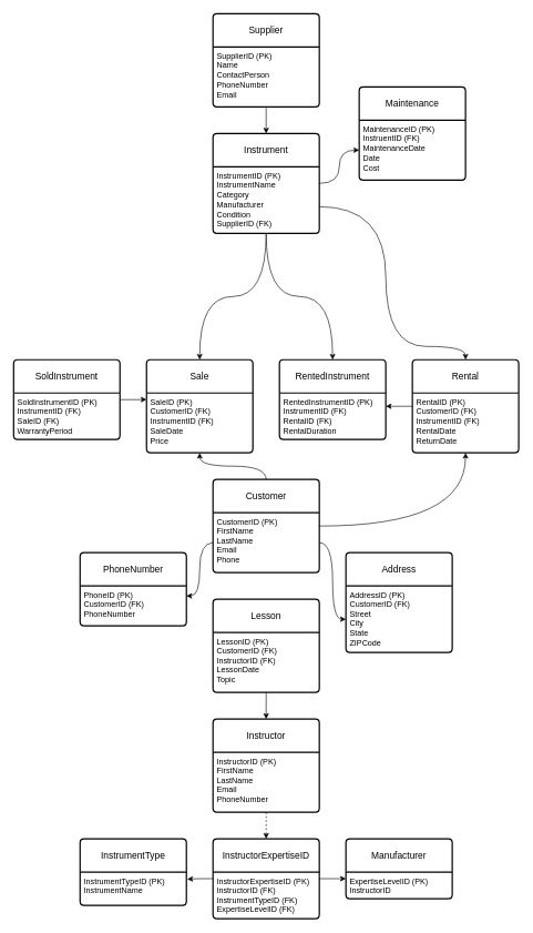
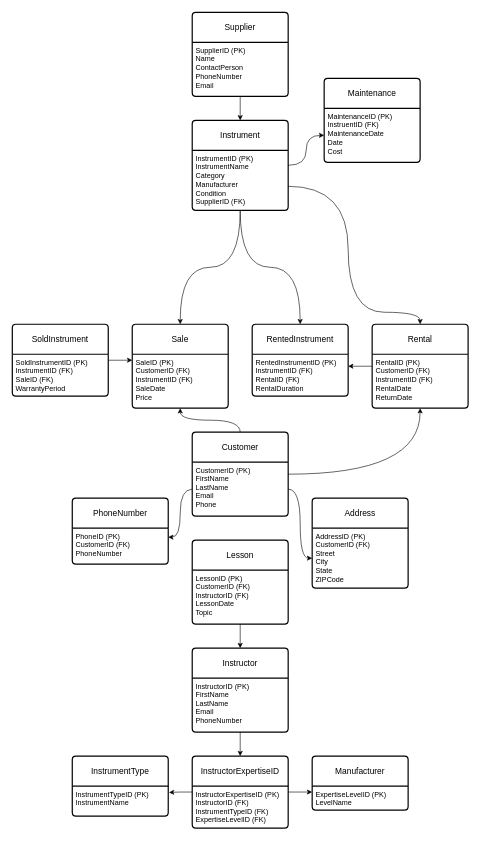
- <mxCell id="21" style="edgeStyle=orthogonalEdgeStyle;rounded=0;orthogonalLoop=1;jettySize=auto;html=1;entryX=0.5;entryY=0;entryDx=0;entryDy=0;dashed=1;" edge="1" parent="1" source="22" target="33"><mxGeometry relative="1" as="geometry" /></mxCell>
+ <mxCell id="21" style="edgeStyle=orthogonalEdgeStyle;rounded=0;orthogonalLoop=1;jettySize=auto;html=1;entryX=0.5;entryY=0;entryDx=0;entryDy=0;" edge="1" parent="1" source="22" target="33"><mxGeometry relative="1" as="geometry" /></mxCell>
- <mxCell id="36" value="&lt;div&gt;ExpertiseLevelID (PK)&lt;/div&gt;&lt;div&gt;InstructorID&lt;br&gt;&lt;/div&gt;" style="align=left;strokeColor=none;fillColor=none;spacingLeft=4;fontSize=12;verticalAlign=top;resizable=0;rotatable=0;part=1;html=1;" vertex="1" parent="35"><mxGeometry y="50" width="160" height="40" as="geometry" /></mxCell>
+ <mxCell id="36" value="&lt;div&gt;ExpertiseLevelID (PK)&lt;/div&gt;&lt;div&gt;LevelName&lt;br&gt;&lt;/div&gt;" style="align=left;strokeColor=none;fillColor=none;spacingLeft=4;fontSize=12;verticalAlign=top;resizable=0;rotatable=0;part=1;html=1;" vertex="1" parent="35"><mxGeometry y="50" width="160" height="40" as="geometry" /></mxCell>
